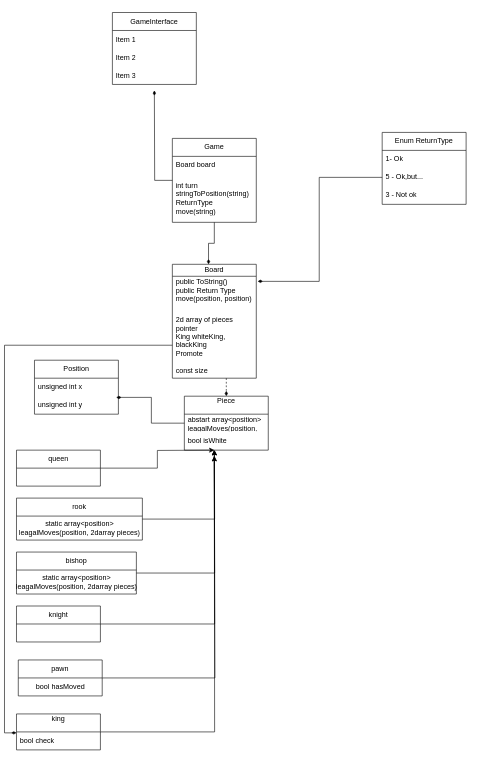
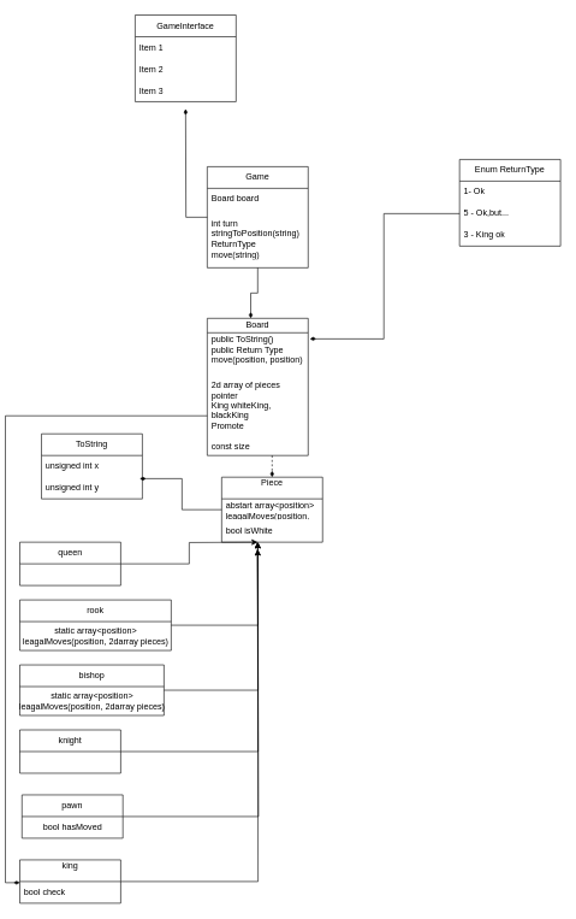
- <mxCell id="19" value="3 - Not ok" style="text;strokeColor=none;fillColor=none;align=left;verticalAlign=middle;spacingLeft=4;spacingRight=4;overflow=hidden;points=[[0,0.5],[1,0.5]];portConstraint=eastwest;rotatable=0;whiteSpace=wrap;html=1;" parent="16" vertex="1"><mxGeometry y="90" width="140" height="30" as="geometry" /></mxCell>
+ <mxCell id="19" value="3 - King ok" style="text;strokeColor=none;fillColor=none;align=left;verticalAlign=middle;spacingLeft=4;spacingRight=4;overflow=hidden;points=[[0,0.5],[1,0.5]];portConstraint=eastwest;rotatable=0;whiteSpace=wrap;html=1;" parent="16" vertex="1"><mxGeometry y="90" width="140" height="30" as="geometry" /></mxCell>
- <mxCell id="13" value="Position" style="swimlane;fontStyle=0;childLayout=stackLayout;horizontal=1;startSize=30;horizontalStack=0;resizeParent=1;resizeParentMax=0;resizeLast=0;collapsible=1;marginBottom=0;whiteSpace=wrap;html=1;" parent="1" vertex="1"><mxGeometry x="50" y="600" width="140" height="90" as="geometry" /></mxCell>
+ <mxCell id="13" value="ToString" style="swimlane;fontStyle=0;childLayout=stackLayout;horizontal=1;startSize=30;horizontalStack=0;resizeParent=1;resizeParentMax=0;resizeLast=0;collapsible=1;marginBottom=0;whiteSpace=wrap;html=1;" parent="1" vertex="1"><mxGeometry x="50" y="600" width="140" height="90" as="geometry" /></mxCell>
